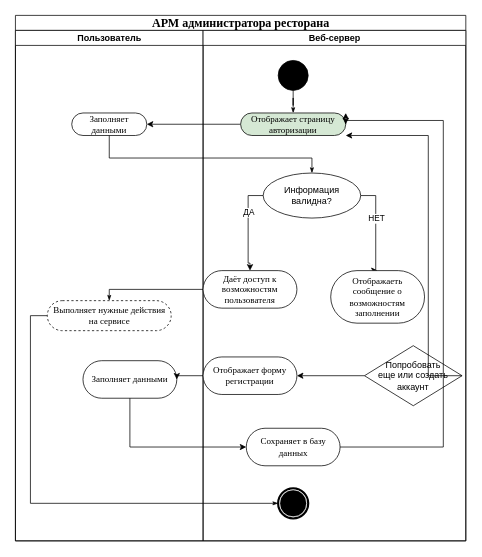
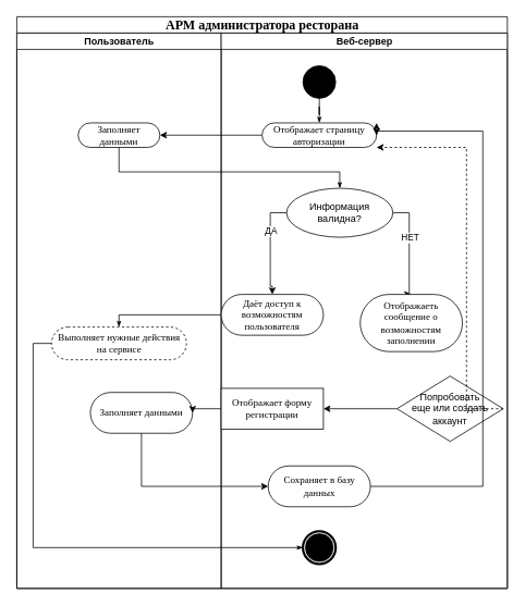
- <mxCell id="12" value="Отображает страницу авторизации" style="rounded=1;whiteSpace=wrap;html=1;shadow=0;comic=0;labelBackgroundColor=none;strokeWidth=1;fontFamily=Verdana;fontSize=12;align=center;arcSize=50;fillColor=#d5e8d4;" vertex="1" parent="9"><mxGeometry x="50" y="110" width="140" height="30" as="geometry" /></mxCell>
+ <mxCell id="12" value="Отображает страницу авторизации" style="rounded=1;whiteSpace=wrap;html=1;shadow=0;comic=0;labelBackgroundColor=none;strokeWidth=1;fontFamily=Verdana;fontSize=12;align=center;arcSize=50;" vertex="1" parent="9"><mxGeometry x="50" y="110" width="140" height="30" as="geometry" /></mxCell>
- <mxCell id="21" style="edgeStyle=orthogonalEdgeStyle;rounded=0;orthogonalLoop=1;jettySize=auto;html=1;exitX=1;exitY=0.5;exitDx=0;exitDy=0;entryX=1;entryY=1;entryDx=0;entryDy=0;" edge="1" parent="9" source="22" target="12"><mxGeometry relative="1" as="geometry"><Array as="points"><mxPoint x="300" y="460" /><mxPoint x="300" y="140" /></Array></mxGeometry></mxCell>
+ <mxCell id="21" style="edgeStyle=orthogonalEdgeStyle;rounded=0;orthogonalLoop=1;jettySize=auto;html=1;exitX=1;exitY=0.5;exitDx=0;exitDy=0;entryX=1;entryY=1;entryDx=0;entryDy=0;dashed=1;" edge="1" parent="9" source="22" target="12"><mxGeometry relative="1" as="geometry"><Array as="points"><mxPoint x="300" y="460" /><mxPoint x="300" y="140" /></Array></mxGeometry></mxCell>
- <mxCell id="24" value="Отображает форму регистрации" style="rounded=1;whiteSpace=wrap;html=1;shadow=0;comic=0;labelBackgroundColor=none;strokeWidth=1;fontFamily=Verdana;fontSize=12;align=center;arcSize=50;" vertex="1" parent="9"><mxGeometry y="435" width="125" height="50" as="geometry" /></mxCell>
+ <mxCell id="24" value="Отображает форму регистрации" style="whiteSpace=wrap;html=1;shadow=0;comic=0;labelBackgroundColor=none;strokeWidth=1;fontFamily=Verdana;fontSize=12;align=center;arcSize=50;rounded=0;" vertex="1" parent="9"><mxGeometry y="435" width="125" height="50" as="geometry" /></mxCell>
